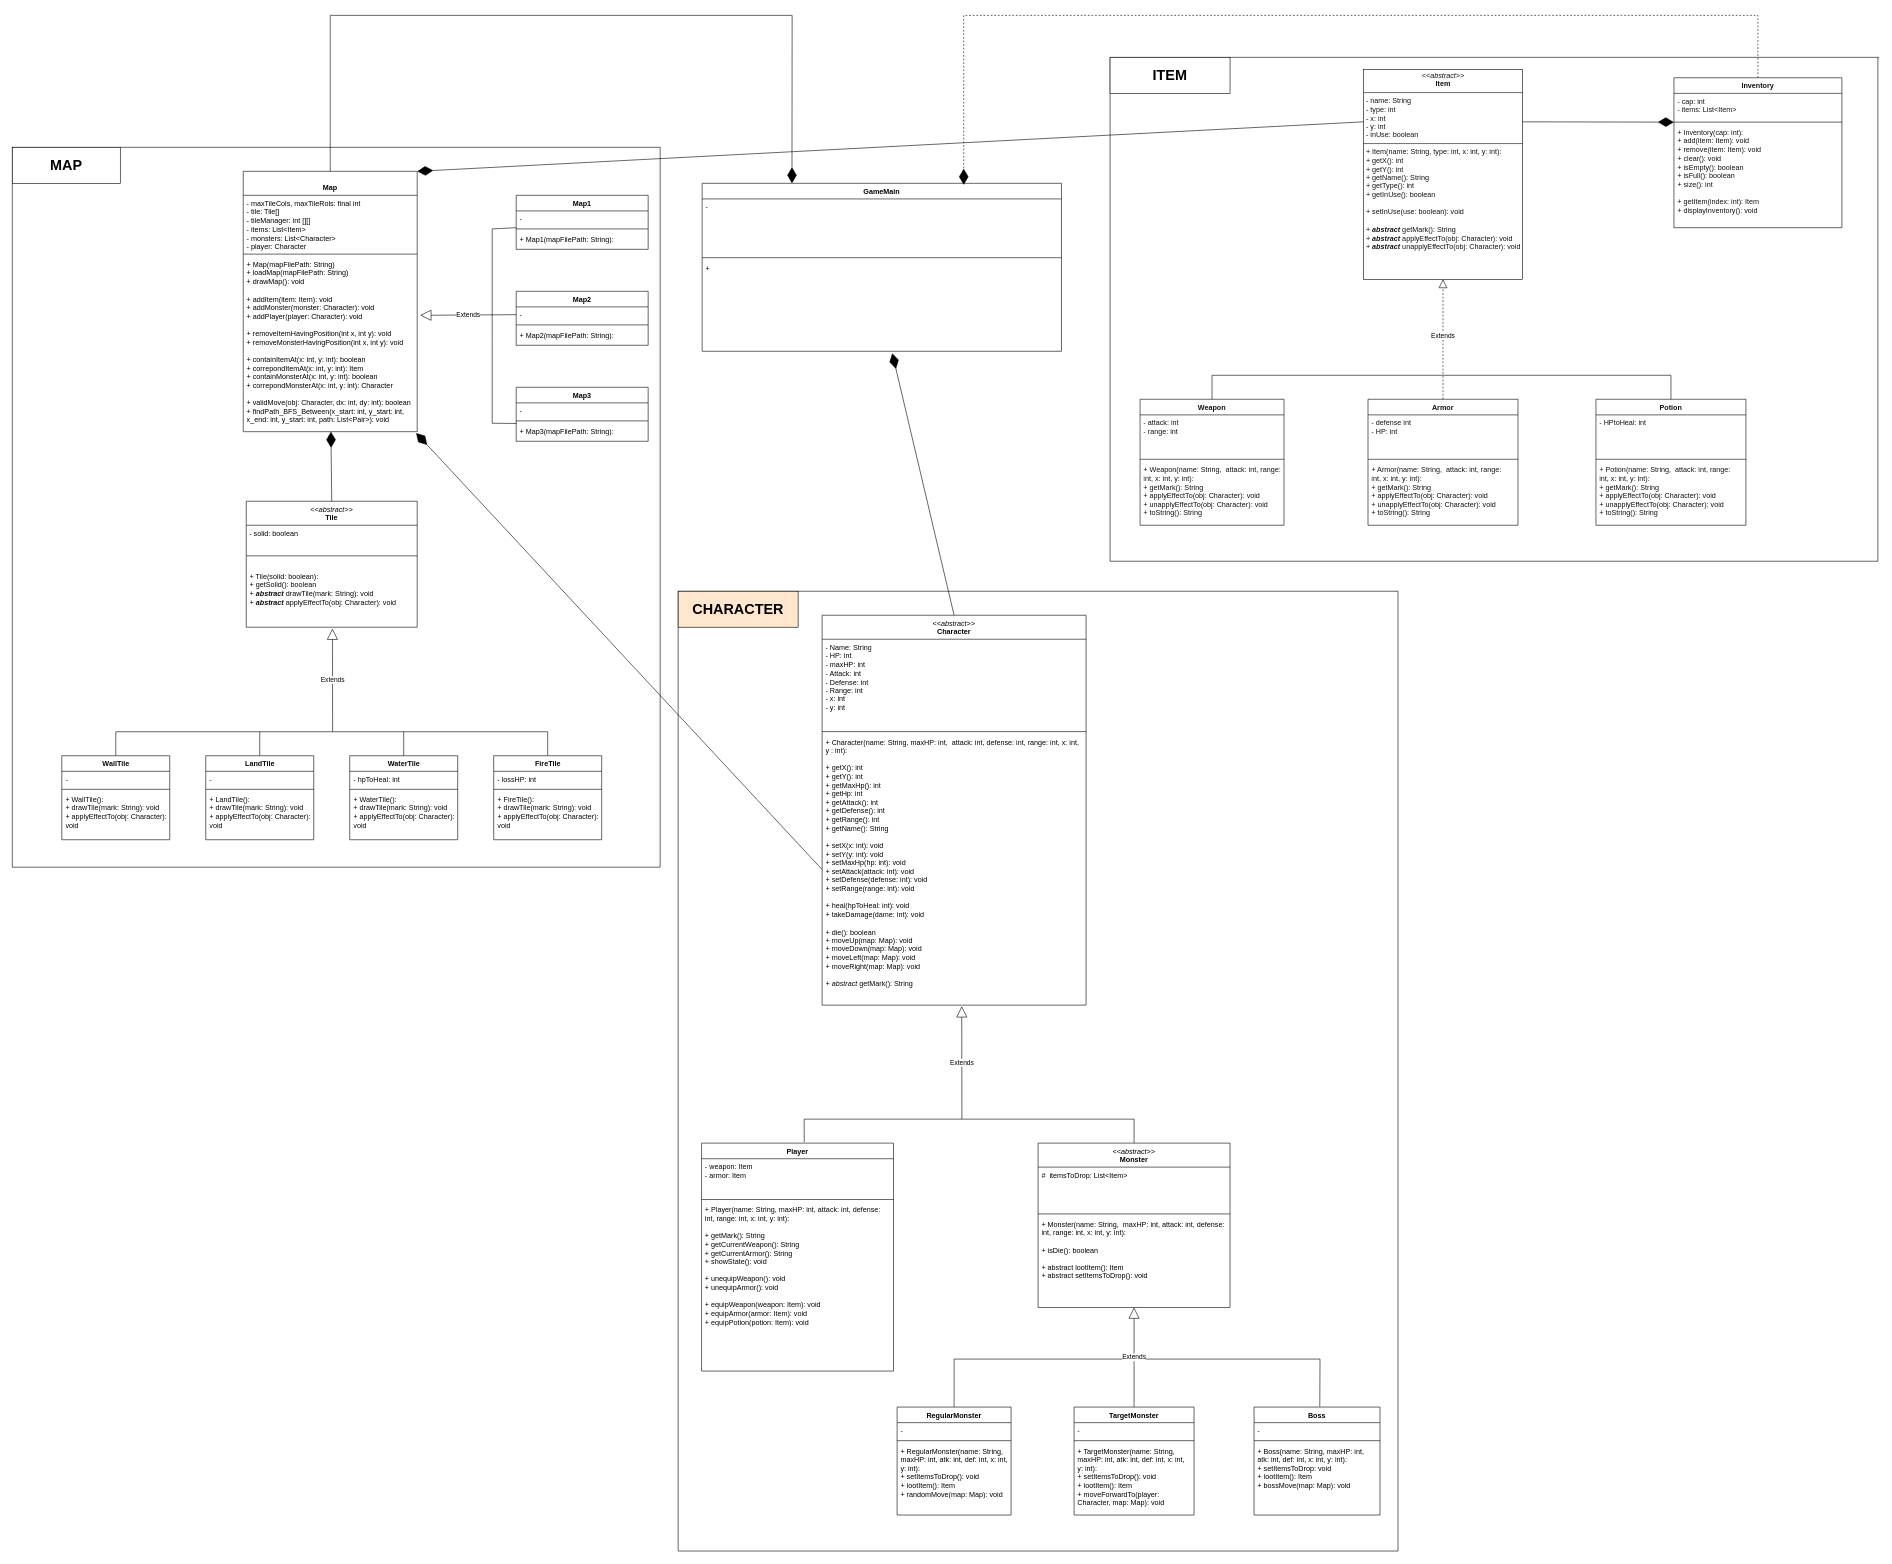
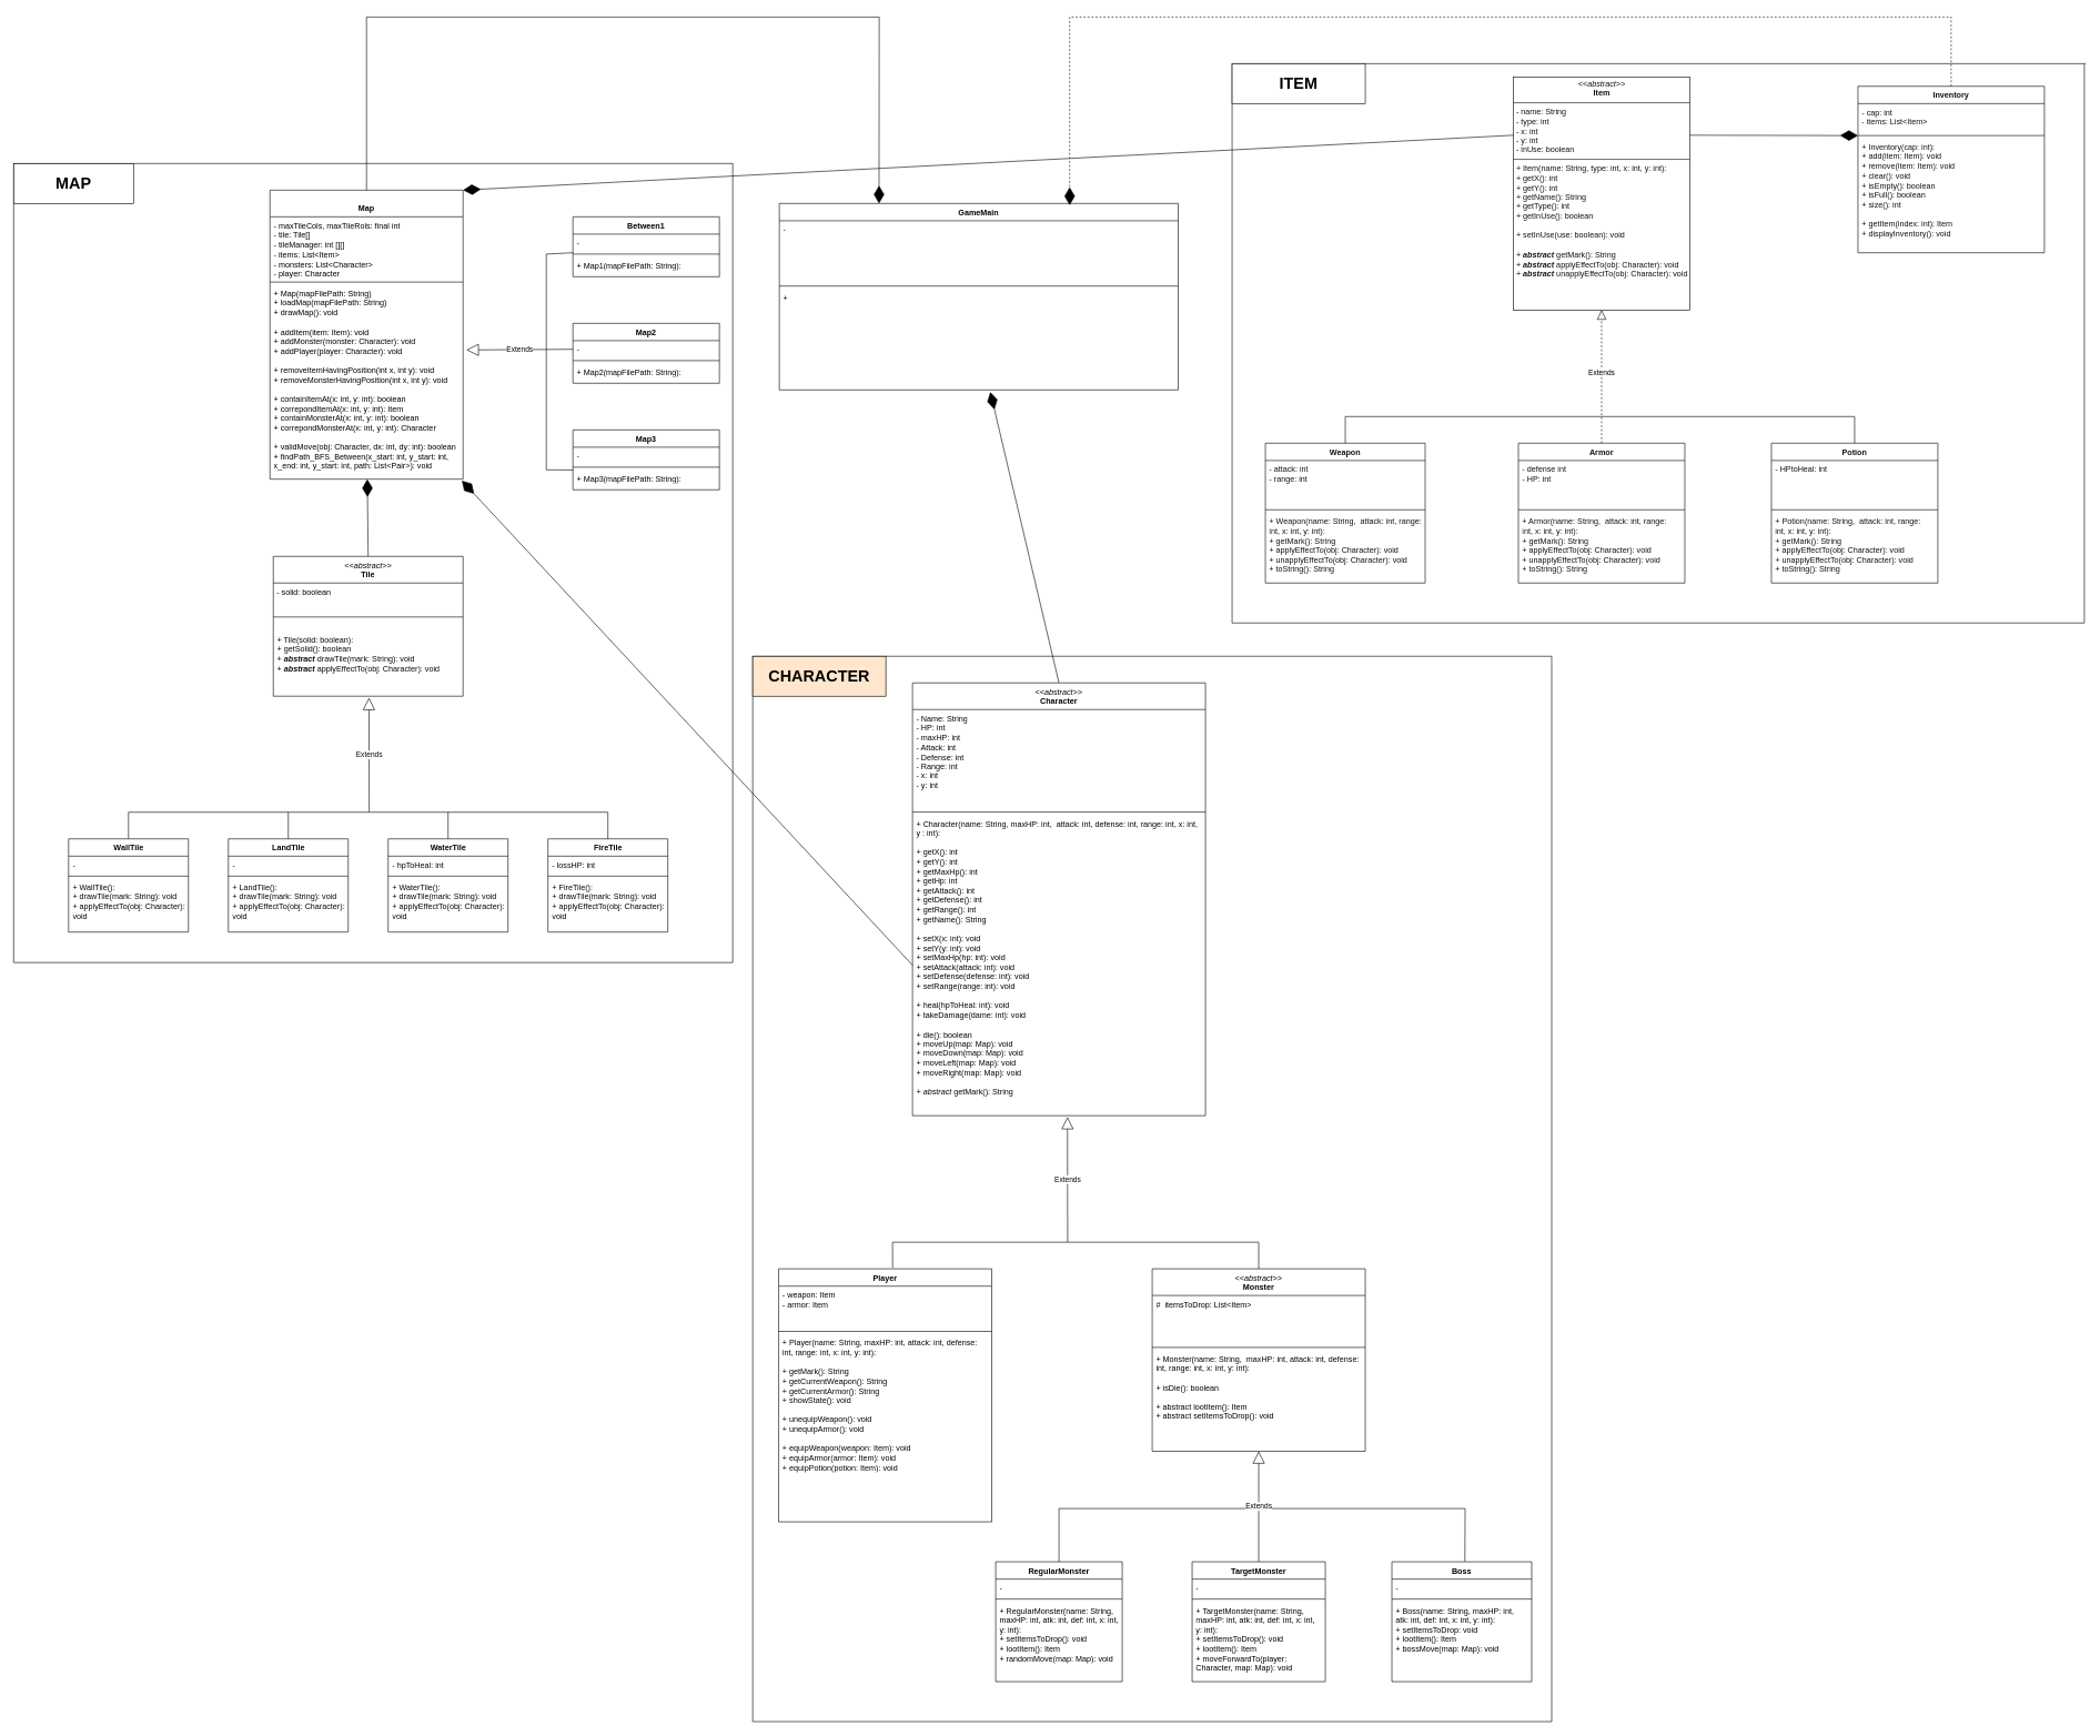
- <mxCell id="42" value="Map1" style="swimlane;fontStyle=1;align=center;verticalAlign=top;childLayout=stackLayout;horizontal=1;startSize=26;horizontalStack=0;resizeParent=1;resizeParentMax=0;resizeLast=0;collapsible=1;marginBottom=0;whiteSpace=wrap;html=1;" vertex="1" parent="1"><mxGeometry x="860" y="320" width="220" height="90" as="geometry" /></mxCell>
+ <mxCell id="42" value="Between1" style="swimlane;fontStyle=1;align=center;verticalAlign=top;childLayout=stackLayout;horizontal=1;startSize=26;horizontalStack=0;resizeParent=1;resizeParentMax=0;resizeLast=0;collapsible=1;marginBottom=0;whiteSpace=wrap;html=1;" vertex="1" parent="1"><mxGeometry x="860" y="320" width="220" height="90" as="geometry" /></mxCell>
